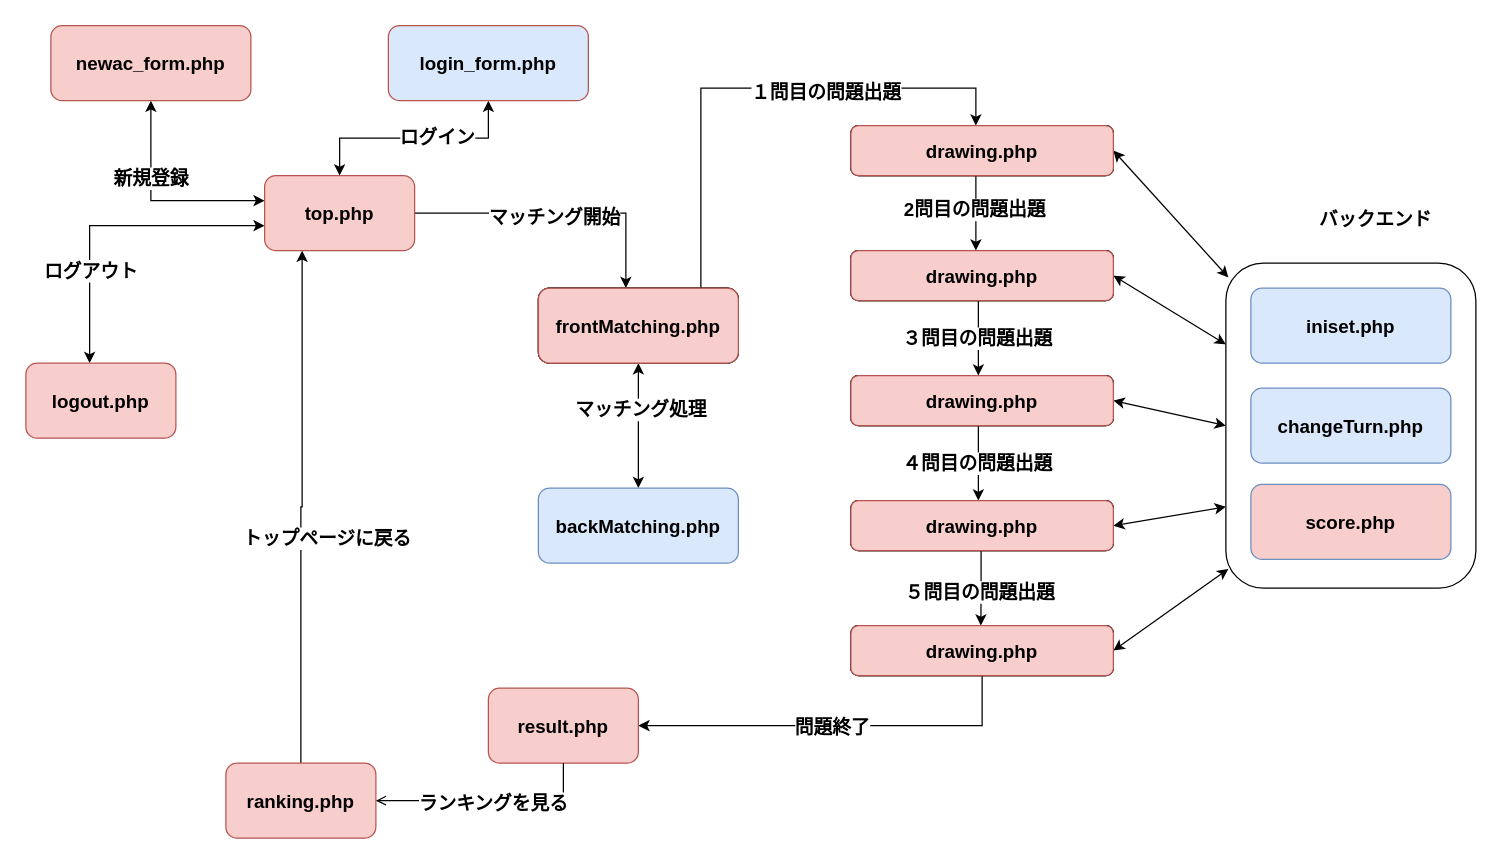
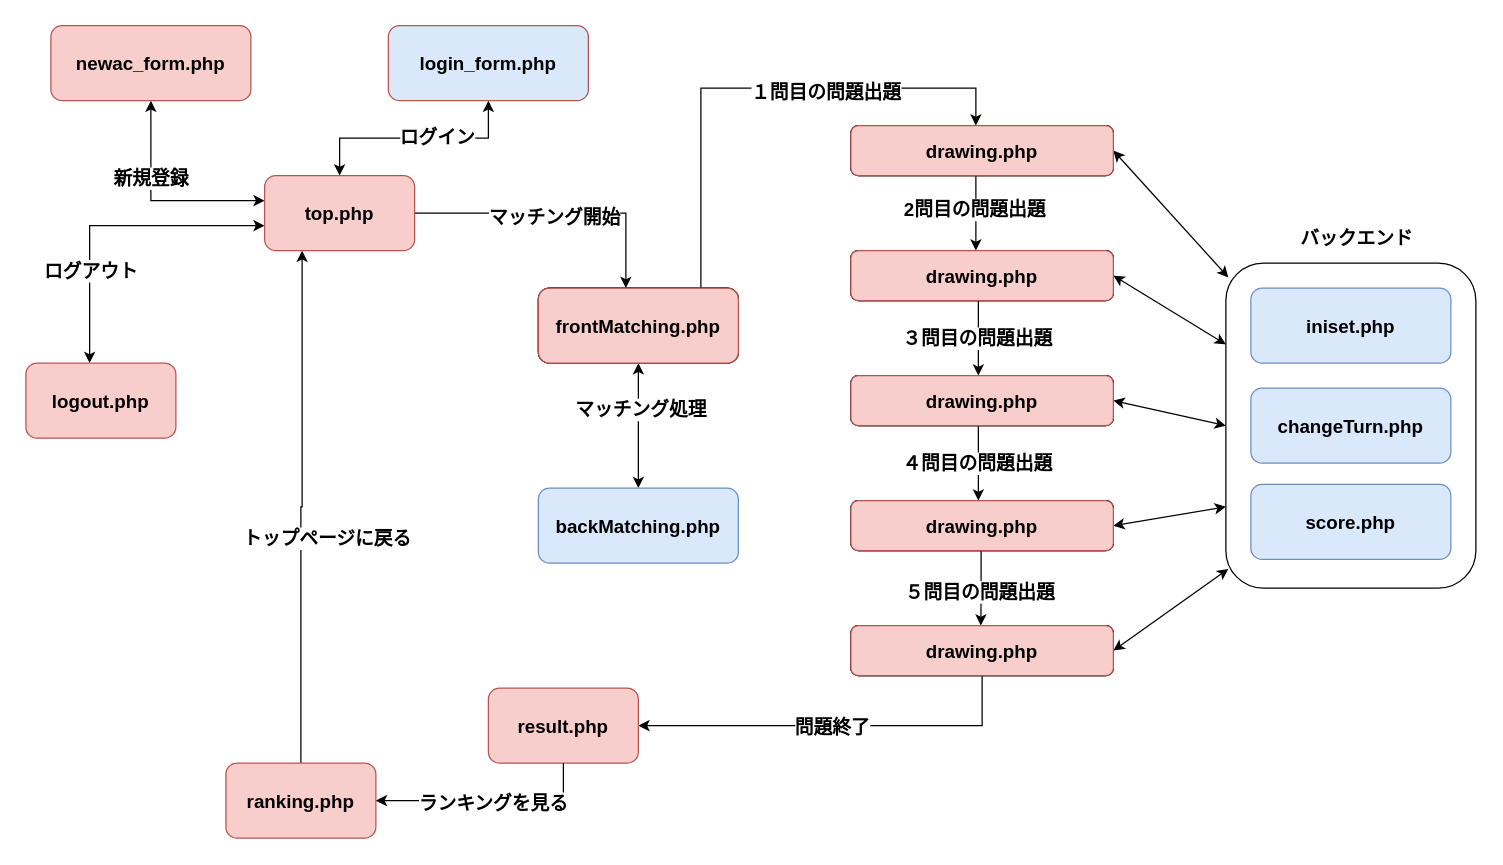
- <mxCell id="53" value="バックエンド" style="text;html=1;align=center;verticalAlign=middle;whiteSpace=wrap;rounded=0;fontSize=15;fontStyle=1;spacing=2;" vertex="1" parent="1"><mxGeometry x="1025" y="165" width="150" height="20" as="geometry" /></mxCell>
+ <mxCell id="53" value="バックエンド" style="text;html=1;align=center;verticalAlign=middle;whiteSpace=wrap;rounded=0;fontSize=15;fontStyle=1;spacing=2;" vertex="1" parent="1"><mxGeometry x="1010" y="180" width="150" height="20" as="geometry" /></mxCell>
- <mxCell id="33" value="score.php" style="whiteSpace=wrap;html=1;rounded=1;fontSize=15;fontStyle=1;fillColor=#f8cecc;strokeColor=#6c8ebf;spacing=2;" vertex="1" parent="1"><mxGeometry x="1000" y="387" width="160" height="60" as="geometry" /></mxCell>
+ <mxCell id="33" value="score.php" style="whiteSpace=wrap;html=1;rounded=1;fontSize=15;fontStyle=1;fillColor=#dae8fc;strokeColor=#6c8ebf;spacing=2;" vertex="1" parent="1"><mxGeometry x="1000" y="387" width="160" height="60" as="geometry" /></mxCell>
- <mxCell id="29" value="" style="endArrow=open;html=1;entryX=1;entryY=0.5;entryDx=0;entryDy=0;exitX=0.5;exitY=1;exitDx=0;exitDy=0;rounded=0;fontStyle=1;fontSize=15;spacing=2;" edge="1" parent="1" source="25" target="28"><mxGeometry width="50" height="50" relative="1" as="geometry"><mxPoint x="410" y="500" as="sourcePoint" /><mxPoint x="460" y="450" as="targetPoint" /><Array as="points"><mxPoint x="450" y="640" /><mxPoint x="370" y="640" /></Array></mxGeometry></mxCell>
+ <mxCell id="29" value="" style="endArrow=classic;html=1;entryX=1;entryY=0.5;entryDx=0;entryDy=0;exitX=0.5;exitY=1;exitDx=0;exitDy=0;rounded=0;fontStyle=1;fontSize=15;spacing=2;" edge="1" parent="1" source="25" target="28"><mxGeometry width="50" height="50" relative="1" as="geometry"><mxPoint x="410" y="500" as="sourcePoint" /><mxPoint x="460" y="450" as="targetPoint" /><Array as="points"><mxPoint x="450" y="640" /><mxPoint x="370" y="640" /></Array></mxGeometry></mxCell>
